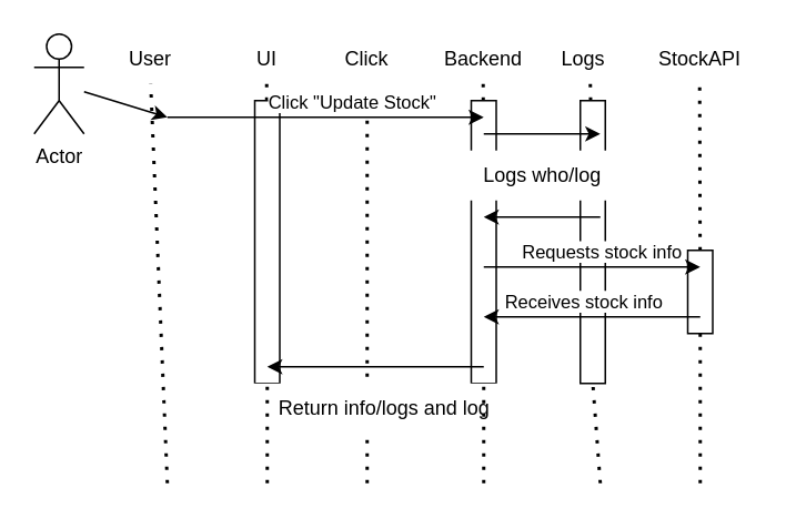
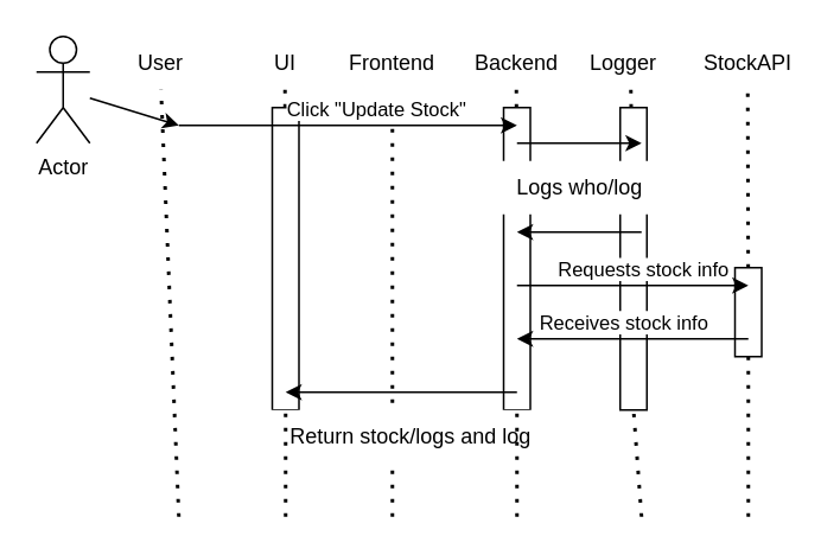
- <mxCell id="9" value="Click" style="text;html=1;align=center;verticalAlign=middle;whiteSpace=wrap;rounded=0;" parent="1" vertex="1"><mxGeometry x="190" y="20" width="60" height="30" as="geometry" /></mxCell>
+ <mxCell id="9" value="Frontend" style="text;html=1;align=center;verticalAlign=middle;whiteSpace=wrap;rounded=0;" parent="1" vertex="1"><mxGeometry x="190" y="20" width="60" height="30" as="geometry" /></mxCell>
- <mxCell id="10" value="Logs" style="text;html=1;align=center;verticalAlign=middle;whiteSpace=wrap;rounded=0;" parent="1" vertex="1"><mxGeometry x="320" y="20" width="60" height="30" as="geometry" /></mxCell>
+ <mxCell id="10" value="Logger" style="text;html=1;align=center;verticalAlign=middle;whiteSpace=wrap;rounded=0;" parent="1" vertex="1"><mxGeometry x="320" y="20" width="60" height="30" as="geometry" /></mxCell>
- <mxCell id="29" value="Return info/logs and log" style="text;html=1;align=center;verticalAlign=middle;resizable=0;points=[];autosize=1;strokeColor=none;fillColor=default;" parent="1" vertex="1"><mxGeometry x="150" y="230" width="160" height="30" as="geometry" /></mxCell>
+ <mxCell id="29" value="Return stock/logs and log" style="text;html=1;align=center;verticalAlign=middle;resizable=0;points=[];autosize=1;strokeColor=none;fillColor=default;" parent="1" vertex="1"><mxGeometry x="150" y="230" width="160" height="30" as="geometry" /></mxCell>
